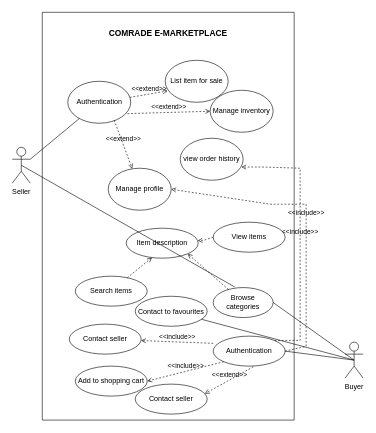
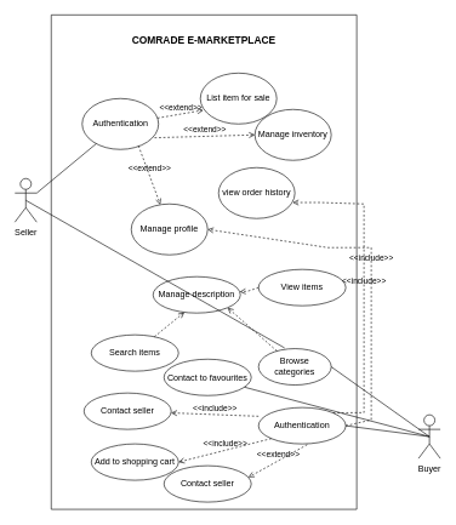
- <mxCell id="6" value="Item description" style="ellipse;whiteSpace=wrap;html=1;" vertex="1" parent="3"><mxGeometry x="140" y="360" width="120" height="50" as="geometry" /></mxCell>
+ <mxCell id="6" value="Manage description" style="ellipse;whiteSpace=wrap;html=1;" vertex="1" parent="3"><mxGeometry x="140" y="360" width="120" height="50" as="geometry" /></mxCell>
